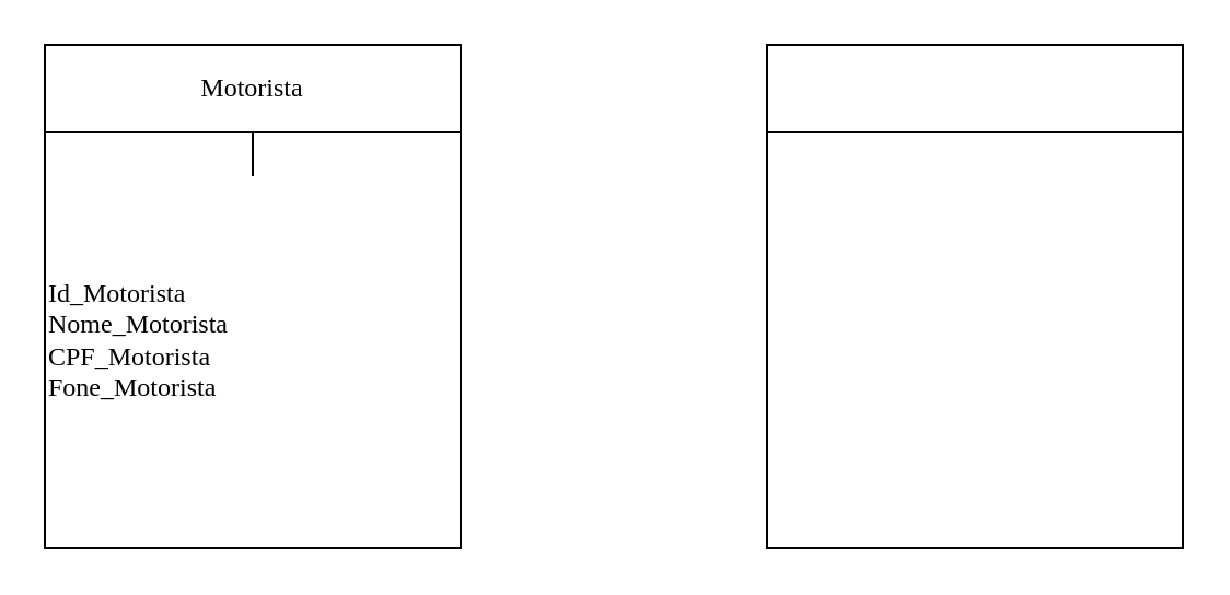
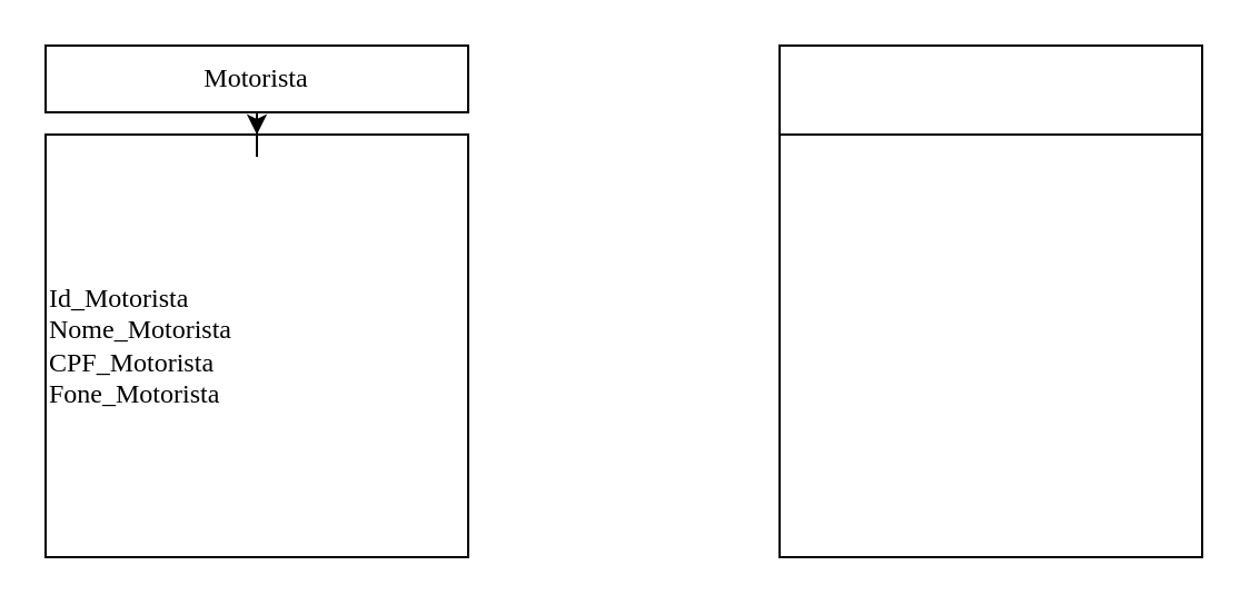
- <mxCell id="4" value="Motorista" style="rounded=0;whiteSpace=wrap;html=1;fontFamily=Verdana;" vertex="1" parent="1"><mxGeometry x="20" y="20" width="190" height="40" as="geometry" /></mxCell>
+ <mxCell id="4" value="Motorista" style="rounded=0;whiteSpace=wrap;html=1;fontFamily=Verdana;" vertex="1" parent="1"><mxGeometry x="20" y="20" width="190" height="30" as="geometry" /></mxCell>
